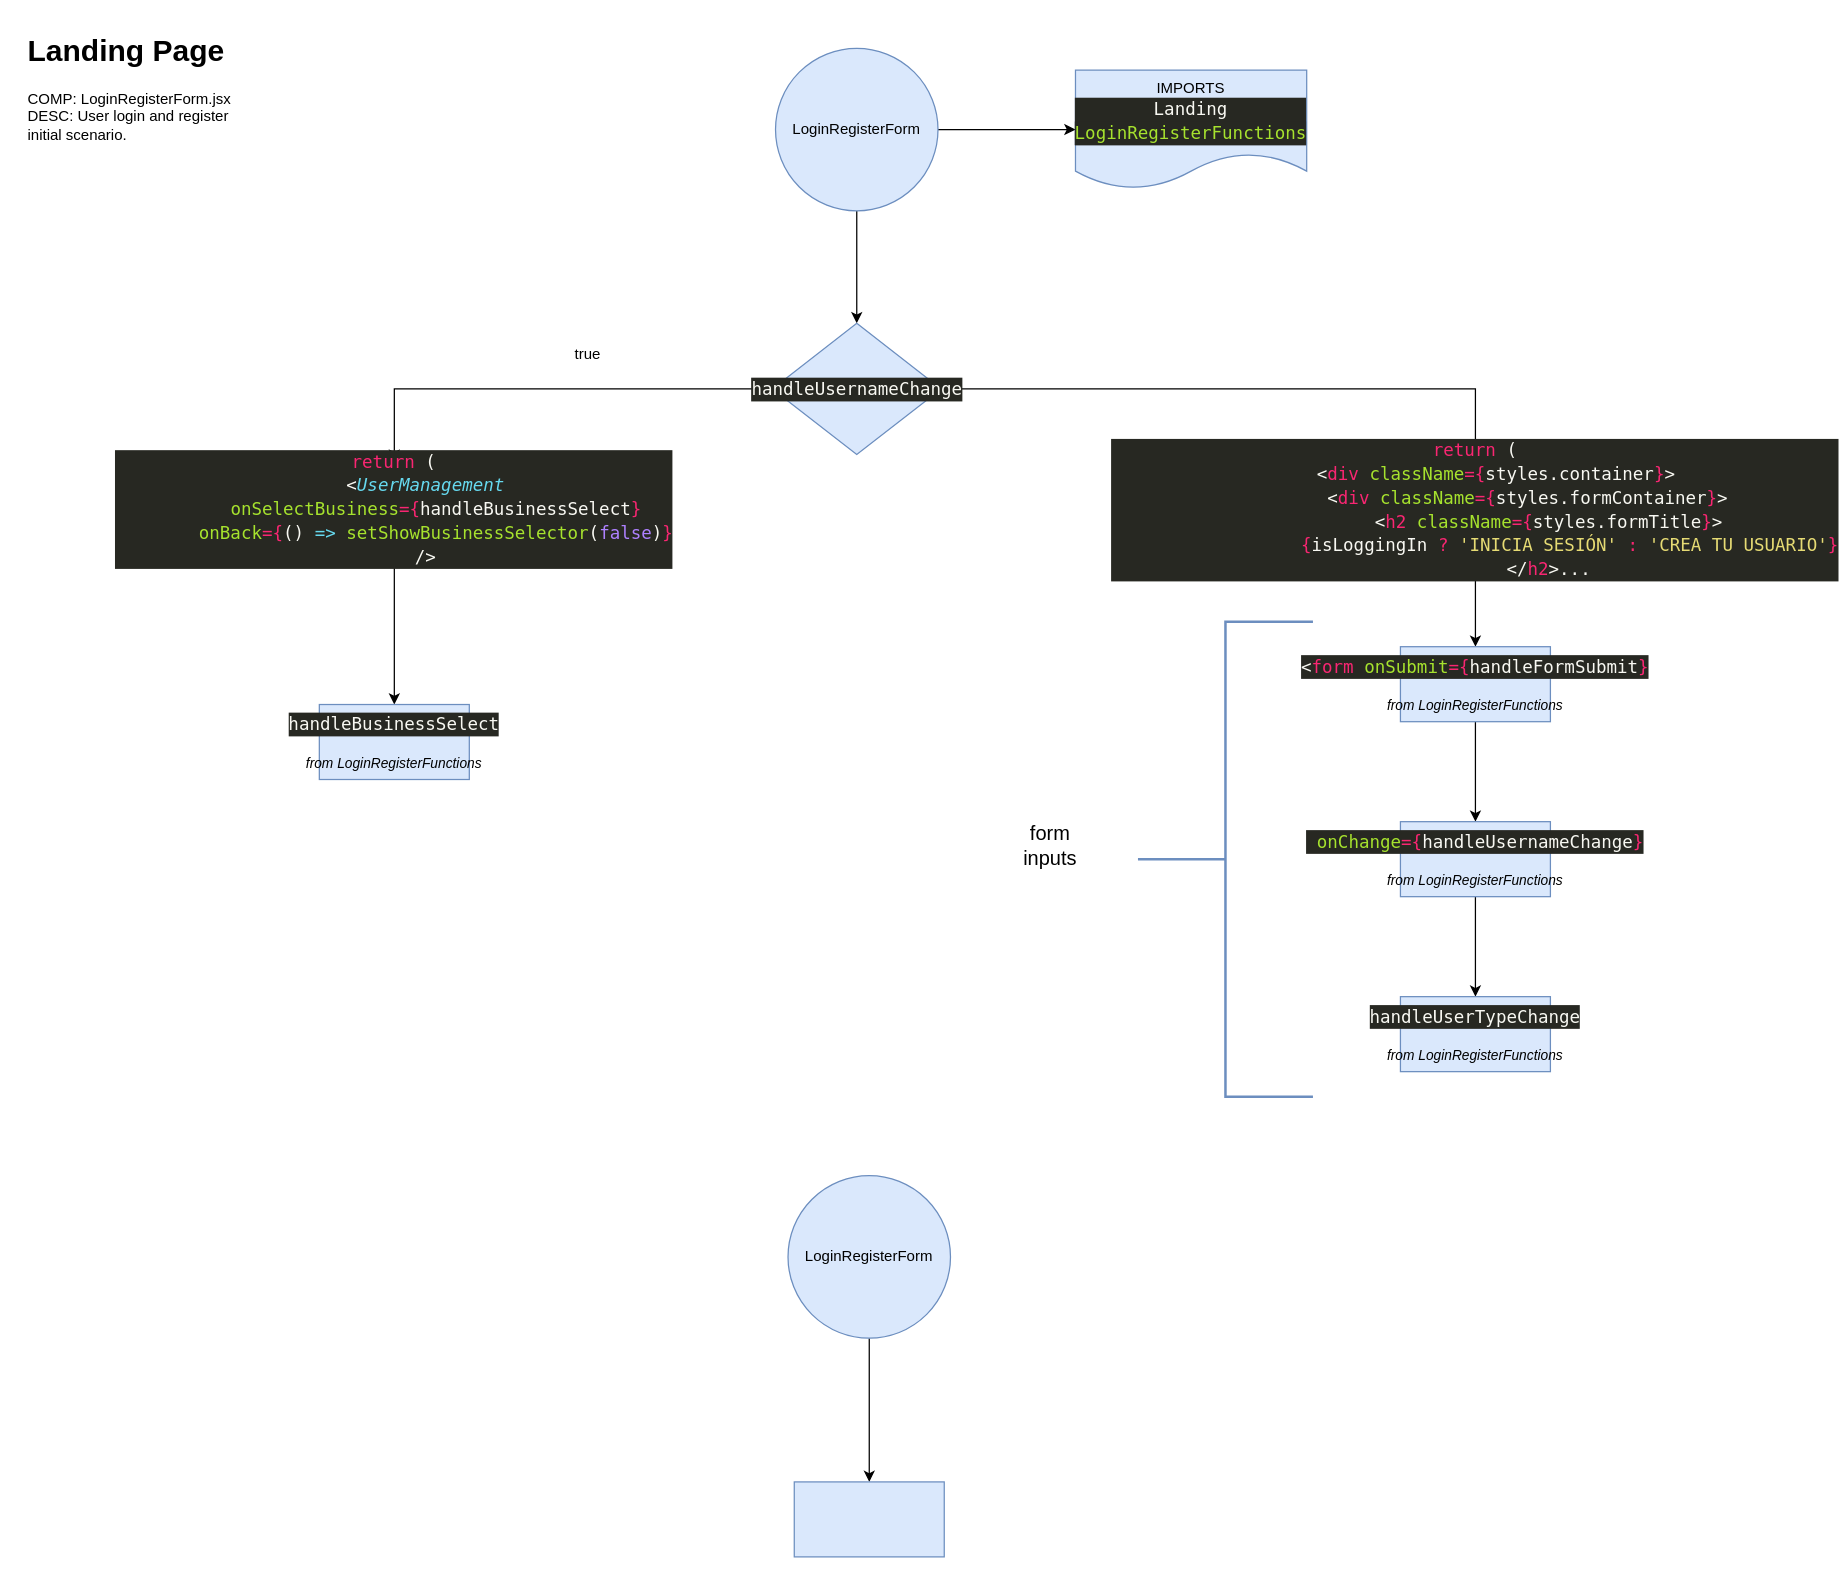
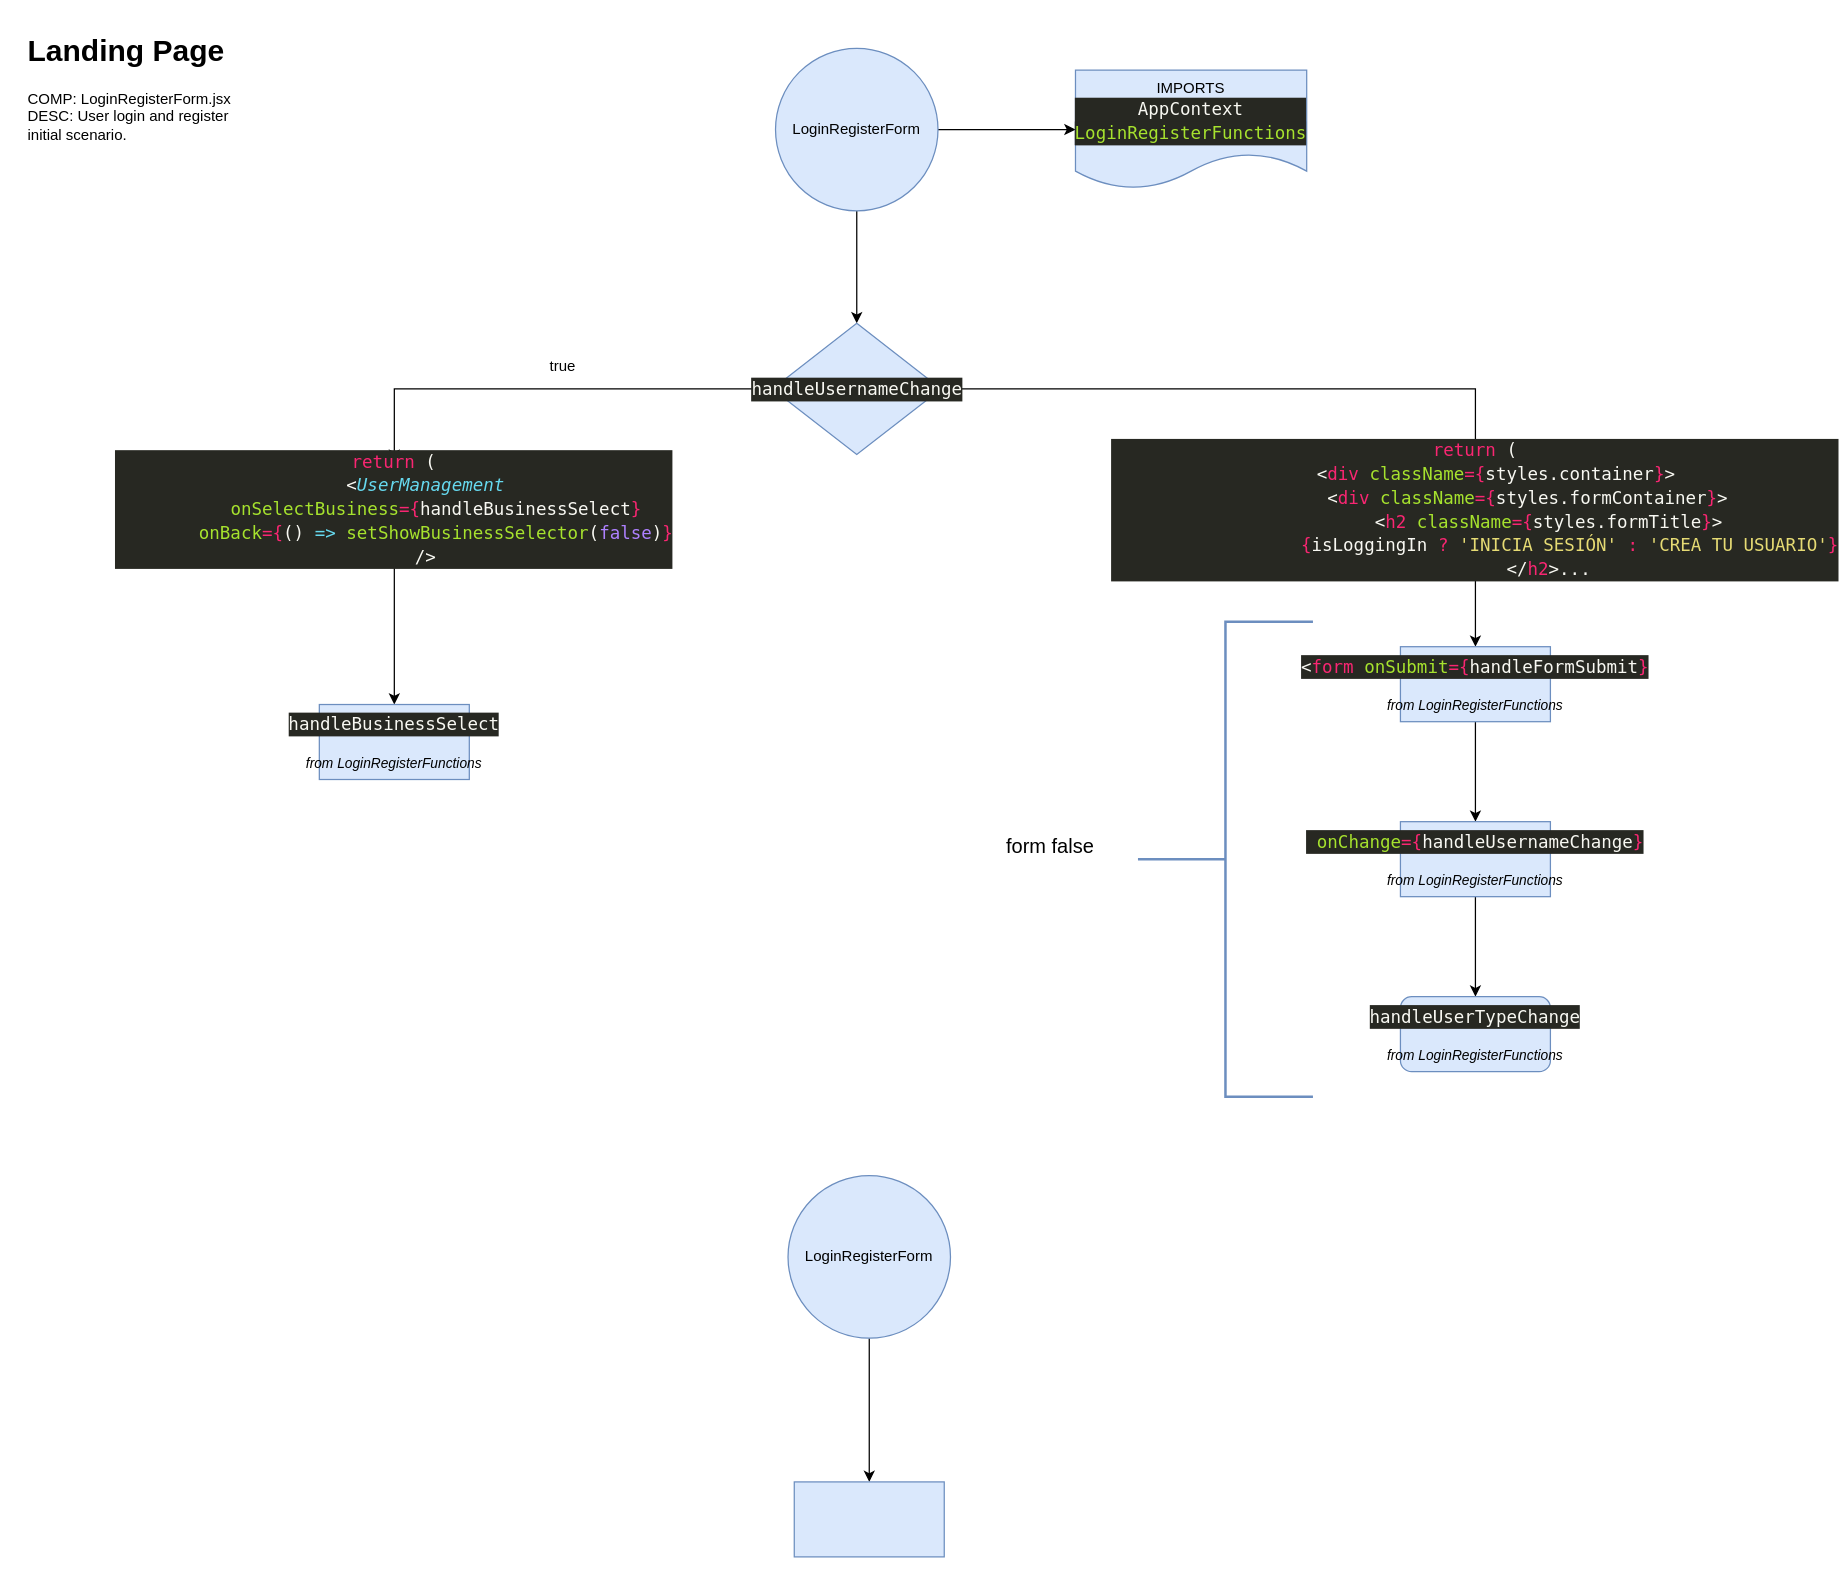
- <mxCell id="6" value="&lt;div&gt;IMPORTS&lt;/div&gt;&lt;div&gt;&lt;div style=&quot;color: #f8f8f2;background-color: #272822;font-family: 'Droid Sans Mono', 'monospace', monospace;font-weight: normal;font-size: 14px;line-height: 19px;white-space: pre;&quot;&gt;&lt;div&gt;&lt;span style=&quot;color: #f8f8f2;&quot;&gt;Landing&lt;/span&gt;&lt;/div&gt;&lt;div&gt;&lt;div style=&quot;color: #f8f8f2;background-color: #272822;font-family: 'Droid Sans Mono', 'monospace', monospace;font-weight: normal;font-size: 14px;line-height: 19px;white-space: pre;&quot;&gt;&lt;div&gt;&lt;span style=&quot;color: #a6e22e;&quot;&gt;LoginRegisterFunctions&lt;/span&gt;&lt;/div&gt;&lt;/div&gt;&lt;/div&gt;&lt;/div&gt; &lt;/div&gt;" style="shape=document;whiteSpace=wrap;html=1;boundedLbl=1;fillColor=#dae8fc;strokeColor=#6c8ebf;" vertex="1" parent="1"><mxGeometry x="860" y="55.5" width="185" height="95" as="geometry" /></mxCell>
+ <mxCell id="6" value="&lt;div&gt;IMPORTS&lt;/div&gt;&lt;div&gt;&lt;div style=&quot;color: #f8f8f2;background-color: #272822;font-family: 'Droid Sans Mono', 'monospace', monospace;font-weight: normal;font-size: 14px;line-height: 19px;white-space: pre;&quot;&gt;&lt;div&gt;&lt;span style=&quot;color: #f8f8f2;&quot;&gt;AppContext&lt;/span&gt;&lt;/div&gt;&lt;div&gt;&lt;div style=&quot;color: #f8f8f2;background-color: #272822;font-family: 'Droid Sans Mono', 'monospace', monospace;font-weight: normal;font-size: 14px;line-height: 19px;white-space: pre;&quot;&gt;&lt;div&gt;&lt;span style=&quot;color: #a6e22e;&quot;&gt;LoginRegisterFunctions&lt;/span&gt;&lt;/div&gt;&lt;/div&gt;&lt;/div&gt;&lt;/div&gt; &lt;/div&gt;" style="shape=document;whiteSpace=wrap;html=1;boundedLbl=1;fillColor=#dae8fc;strokeColor=#6c8ebf;" vertex="1" parent="1"><mxGeometry x="860" y="55.5" width="185" height="95" as="geometry" /></mxCell>
- <mxCell id="14" value="true" style="text;html=1;align=center;verticalAlign=middle;whiteSpace=wrap;rounded=0;" vertex="1" parent="1"><mxGeometry x="440" y="268" width="60" height="30" as="geometry" /></mxCell>
+ <mxCell id="14" value="true" style="text;html=1;align=center;verticalAlign=middle;whiteSpace=wrap;rounded=0;" vertex="1" parent="1"><mxGeometry x="420" y="278" width="60" height="30" as="geometry" /></mxCell>
- <mxCell id="21" value="&lt;font style=&quot;font-size: 16px;&quot;&gt;form inputs&lt;/font&gt;" style="text;html=1;align=center;verticalAlign=middle;whiteSpace=wrap;rounded=0;" vertex="1" parent="1"><mxGeometry x="800" y="650" width="80" height="51.75" as="geometry" /></mxCell>
+ <mxCell id="21" value="&lt;font style=&quot;font-size: 16px;&quot;&gt;form false&lt;/font&gt;" style="text;html=1;align=center;verticalAlign=middle;whiteSpace=wrap;rounded=0;" vertex="1" parent="1"><mxGeometry x="800" y="650" width="80" height="51.75" as="geometry" /></mxCell>
- <mxCell id="20" value="&lt;div style=&quot;color: #f8f8f2;background-color: #272822;font-family: 'Droid Sans Mono', 'monospace', monospace;font-weight: normal;font-size: 14px;line-height: 19px;white-space: pre;&quot;&gt;&lt;div&gt;&lt;span style=&quot;color: #f8f8f2;&quot;&gt;handleUserTypeChange&lt;/span&gt;&lt;/div&gt;&lt;/div&gt;&lt;div&gt;&lt;br&gt;&lt;/div&gt;&lt;div&gt;&lt;font style=&quot;font-size: 11px;&quot;&gt;&lt;i&gt;from LoginRegisterFunctions&lt;/i&gt;&lt;/font&gt;&lt;/div&gt;" style="whiteSpace=wrap;html=1;fillColor=#dae8fc;strokeColor=#6c8ebf;" vertex="1" parent="1"><mxGeometry x="1120" y="796.75" width="120" height="60" as="geometry" /></mxCell>
+ <mxCell id="20" value="&lt;div style=&quot;color: #f8f8f2;background-color: #272822;font-family: 'Droid Sans Mono', 'monospace', monospace;font-weight: normal;font-size: 14px;line-height: 19px;white-space: pre;&quot;&gt;&lt;div&gt;&lt;span style=&quot;color: #f8f8f2;&quot;&gt;handleUserTypeChange&lt;/span&gt;&lt;/div&gt;&lt;/div&gt;&lt;div&gt;&lt;br&gt;&lt;/div&gt;&lt;div&gt;&lt;font style=&quot;font-size: 11px;&quot;&gt;&lt;i&gt;from LoginRegisterFunctions&lt;/i&gt;&lt;/font&gt;&lt;/div&gt;" style="whiteSpace=wrap;html=1;fillColor=#dae8fc;strokeColor=#6c8ebf;rounded=1;" vertex="1" parent="1"><mxGeometry x="1120" y="796.75" width="120" height="60" as="geometry" /></mxCell>
